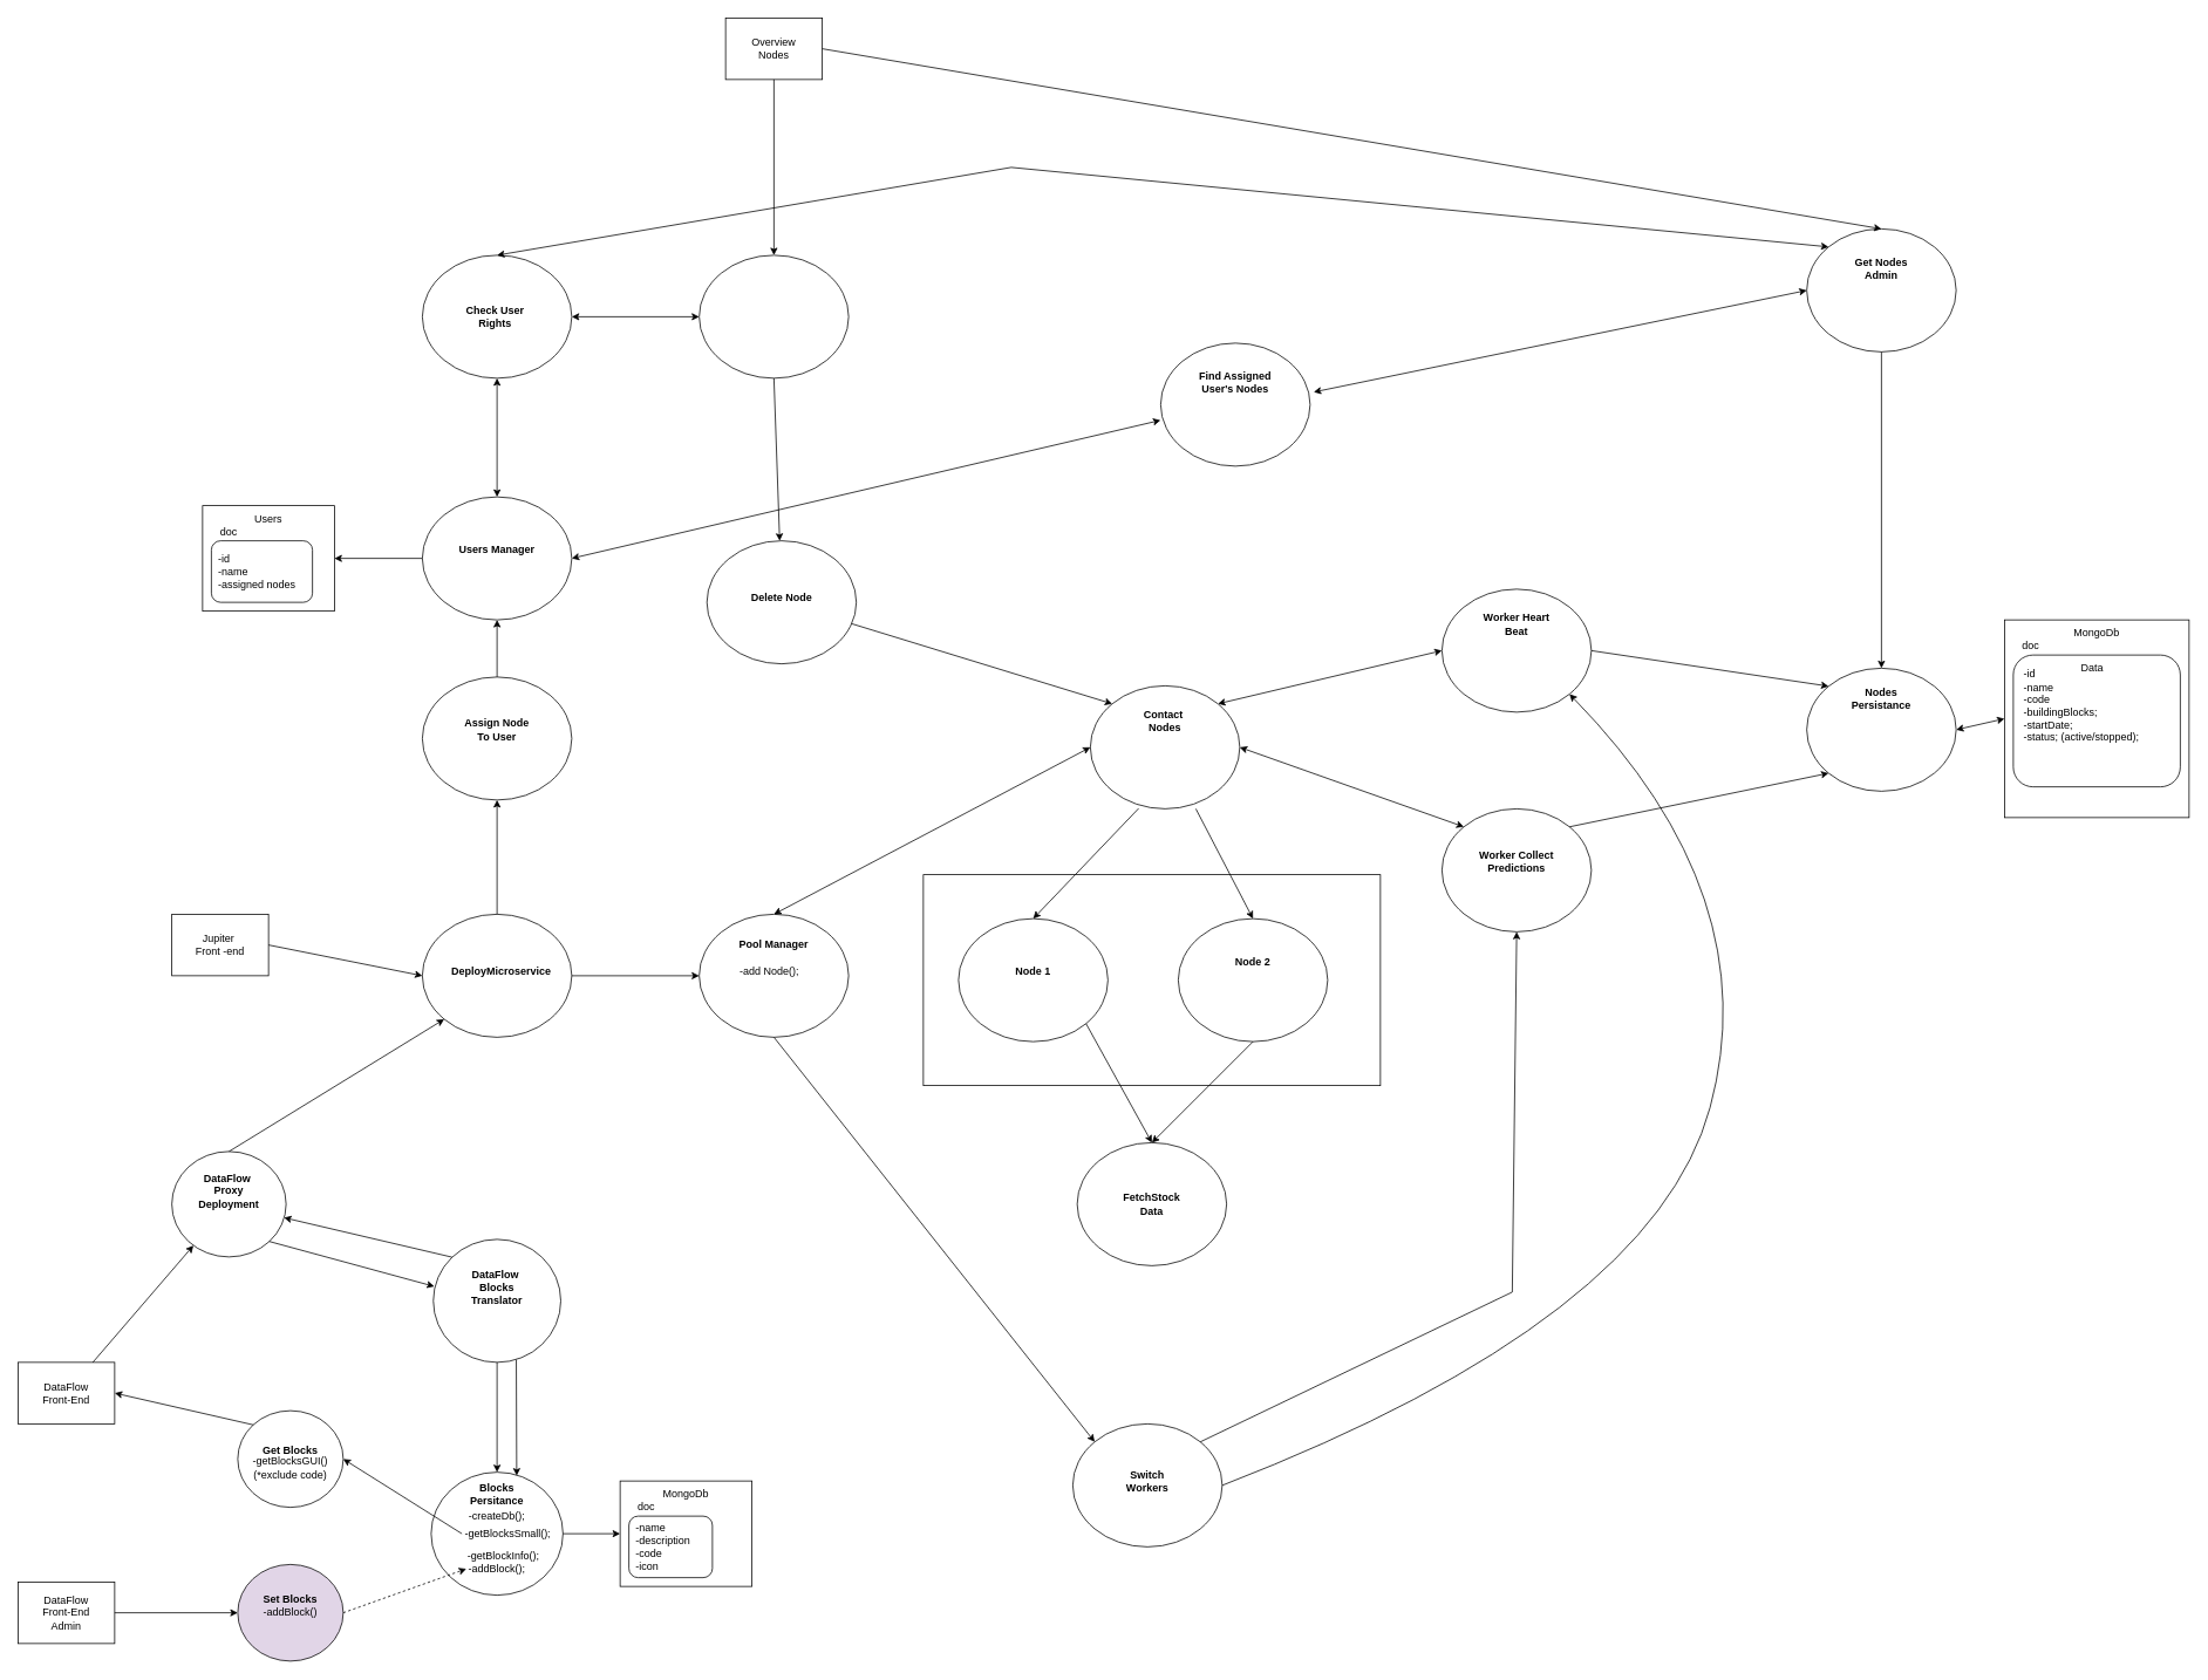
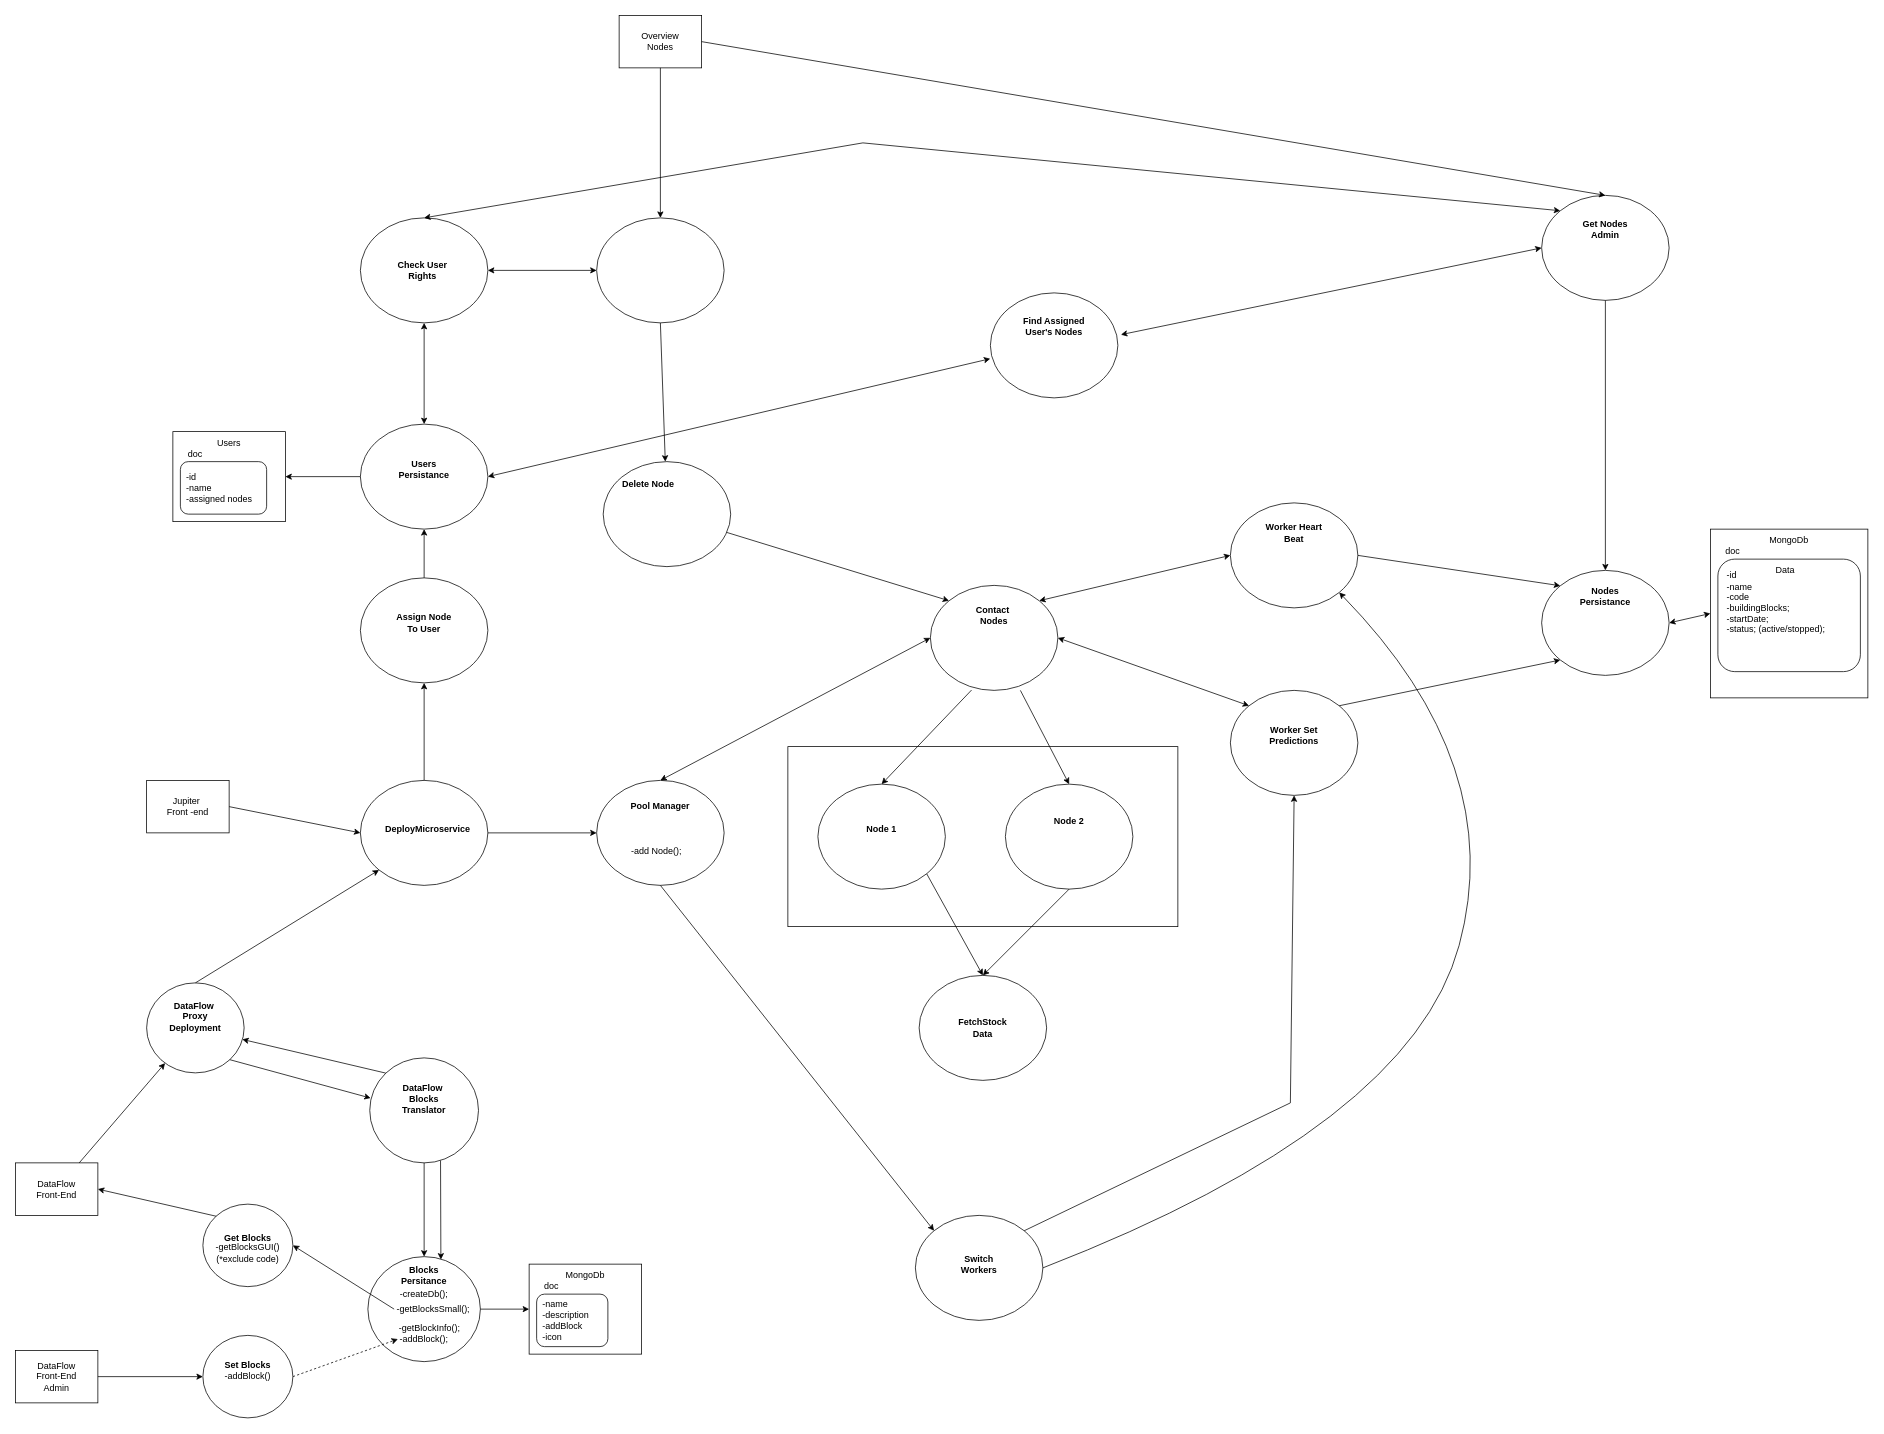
- <mxCell id="92" value="&lt;b&gt;Users Manager&lt;br&gt;&lt;/b&gt;" style="text;html=1;strokeColor=none;fillColor=none;align=center;verticalAlign=middle;whiteSpace=wrap;rounded=0;" parent="1" vertex="1"><mxGeometry x="520" y="610" width="90" height="30" as="geometry" /></mxCell>
+ <mxCell id="92" value="&lt;b&gt;Users Persistance&lt;br&gt;&lt;/b&gt;" style="text;html=1;strokeColor=none;fillColor=none;align=center;verticalAlign=middle;whiteSpace=wrap;rounded=0;" parent="1" vertex="1"><mxGeometry x="520" y="610" width="90" height="30" as="geometry" /></mxCell>
- <mxCell id="111" value="&lt;b&gt;Delete Node&lt;br&gt;&lt;/b&gt;" style="text;html=1;strokeColor=none;fillColor=none;align=center;verticalAlign=middle;whiteSpace=wrap;rounded=0;" vertex="1" parent="1"><mxGeometry x="843.75" y="665" width="90" height="30" as="geometry" /></mxCell>
+ <mxCell id="111" value="&lt;b&gt;Delete Node&lt;br&gt;&lt;/b&gt;" style="text;html=1;strokeColor=none;fillColor=none;align=center;verticalAlign=middle;whiteSpace=wrap;rounded=0;" vertex="1" parent="1"><mxGeometry x="818.75" y="630" width="90" height="30" as="geometry" /></mxCell>
- <mxCell id="58" value="&lt;b&gt;Worker Collect Predictions&lt;br&gt;&lt;/b&gt;" style="text;html=1;strokeColor=none;fillColor=none;align=center;verticalAlign=middle;whiteSpace=wrap;rounded=0;" parent="1" vertex="1"><mxGeometry x="1680" y="965" width="90" height="30" as="geometry" /></mxCell>
+ <mxCell id="58" value="&lt;b&gt;Worker Set Predictions&lt;br&gt;&lt;/b&gt;" style="text;html=1;strokeColor=none;fillColor=none;align=center;verticalAlign=middle;whiteSpace=wrap;rounded=0;" parent="1" vertex="1"><mxGeometry x="1680" y="965" width="90" height="30" as="geometry" /></mxCell>
- <mxCell id="46" value="&lt;span&gt;-add Node();&lt;/span&gt;" style="text;html=1;strokeColor=none;fillColor=none;align=center;verticalAlign=middle;whiteSpace=wrap;rounded=0;fontStyle=0" parent="1" vertex="1"><mxGeometry x="830" y="1090" width="90" height="30" as="geometry" /></mxCell>
+ <mxCell id="46" value="&lt;span&gt;-add Node();&lt;/span&gt;" style="text;html=1;strokeColor=none;fillColor=none;align=center;verticalAlign=middle;whiteSpace=wrap;rounded=0;fontStyle=0" parent="1" vertex="1"><mxGeometry x="830" y="1120" width="90" height="30" as="geometry" /></mxCell>
- <mxCell id="22" value="-name&lt;br&gt;-description&lt;br&gt;-code&lt;br&gt;-icon" style="text;html=1;strokeColor=none;fillColor=none;align=left;verticalAlign=middle;whiteSpace=wrap;rounded=0;" parent="1" vertex="1"><mxGeometry x="721.25" y="1730" width="82.5" height="60" as="geometry" /></mxCell>
+ <mxCell id="22" value="-name&lt;br&gt;-description&lt;br&gt;-addBlock&lt;br&gt;-icon" style="text;html=1;strokeColor=none;fillColor=none;align=left;verticalAlign=middle;whiteSpace=wrap;rounded=0;" parent="1" vertex="1"><mxGeometry x="721.25" y="1730" width="82.5" height="60" as="geometry" /></mxCell>
- <mxCell id="12" value="-addBlock()" style="ellipse;whiteSpace=wrap;html=1;fillColor=#e1d5e7;" parent="1" vertex="1"><mxGeometry x="270" y="1780" width="120" height="110" as="geometry" /></mxCell>
+ <mxCell id="12" value="-addBlock()" style="ellipse;whiteSpace=wrap;html=1;" parent="1" vertex="1"><mxGeometry x="270" y="1780" width="120" height="110" as="geometry" /></mxCell>
